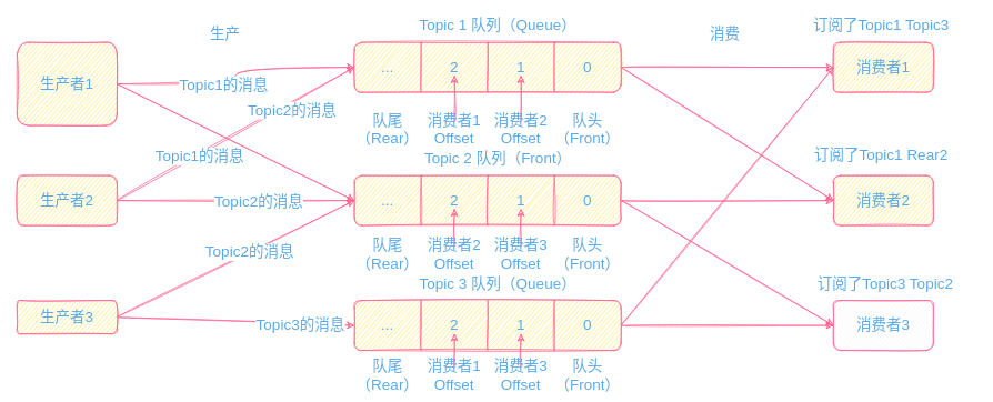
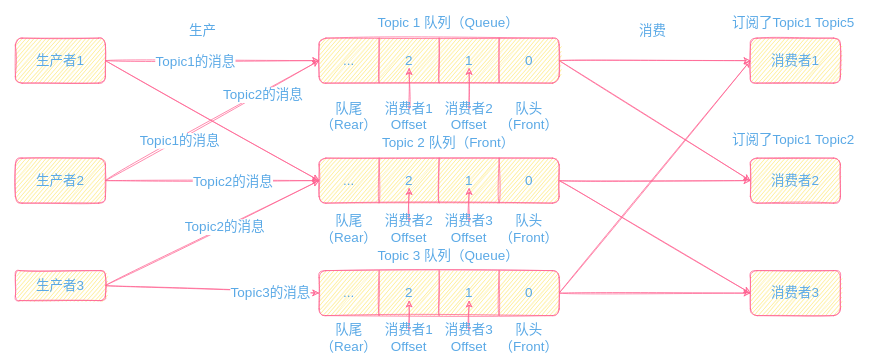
- <mxCell id="59" value="订阅了Topic1 Topic3&amp;nbsp;" style="text;html=1;strokeColor=none;fillColor=none;align=center;verticalAlign=middle;whiteSpace=wrap;fontSize=18;fontColor=#5AA9E6;sketch=1;rounded=1;" vertex="1" parent="1"><mxGeometry x="970" y="20" width="180" height="20" as="geometry" /></mxCell>
+ <mxCell id="59" value="订阅了Topic1 Topic5&amp;nbsp;" style="text;html=1;strokeColor=none;fillColor=none;align=center;verticalAlign=middle;whiteSpace=wrap;fontSize=18;fontColor=#5AA9E6;sketch=1;rounded=1;" vertex="1" parent="1"><mxGeometry x="970" y="20" width="180" height="20" as="geometry" /></mxCell>
- <mxCell id="8" value="生产者1" style="whiteSpace=wrap;html=1;fontSize=18;fillColor=#FFE45E;strokeColor=#FF6392;fontColor=#5AA9E6;sketch=1;rounded=1;" vertex="1" parent="1"><mxGeometry x="20" y="50" width="120" height="100" as="geometry" /></mxCell>
+ <mxCell id="8" value="生产者1" style="whiteSpace=wrap;html=1;fontSize=18;fillColor=#FFE45E;strokeColor=#FF6392;fontColor=#5AA9E6;sketch=1;rounded=1;" vertex="1" parent="1"><mxGeometry x="20" y="50" width="120" height="60" as="geometry" /></mxCell>
- <mxCell id="60" value="订阅了Topic1 Rear2&amp;nbsp;" style="text;html=1;strokeColor=none;fillColor=none;align=center;verticalAlign=middle;whiteSpace=wrap;fontSize=18;fontColor=#5AA9E6;sketch=1;rounded=1;" vertex="1" parent="1"><mxGeometry x="960" y="175" width="200" height="20" as="geometry" /></mxCell>
+ <mxCell id="60" value="订阅了Topic1 Topic2&amp;nbsp;" style="text;html=1;strokeColor=none;fillColor=none;align=center;verticalAlign=middle;whiteSpace=wrap;fontSize=18;fontColor=#5AA9E6;sketch=1;rounded=1;" vertex="1" parent="1"><mxGeometry x="960" y="175" width="200" height="20" as="geometry" /></mxCell>
- <mxCell id="61" value="订阅了Topic3 Topic2&amp;nbsp;" style="text;html=1;strokeColor=none;fillColor=none;align=center;verticalAlign=middle;whiteSpace=wrap;fontSize=18;fontColor=#5AA9E6;sketch=1;rounded=1;" vertex="1" parent="1"><mxGeometry x="960" y="330" width="210" height="20" as="geometry" /></mxCell>
- <mxCell id="40" value="消费者3" style="whiteSpace=wrap;html=1;fontSize=18;fillColor=#f5f5f5;strokeColor=#FF6392;fontColor=#5AA9E6;sketch=1;rounded=1;" vertex="1" parent="1"><mxGeometry x="1000" y="360" width="120" height="60" as="geometry" /></mxCell>
+ <mxCell id="40" value="消费者3" style="whiteSpace=wrap;html=1;fontSize=18;fillColor=#FFE45E;strokeColor=#FF6392;fontColor=#5AA9E6;sketch=1;rounded=1;" vertex="1" parent="1"><mxGeometry x="1000" y="360" width="120" height="60" as="geometry" /></mxCell>
